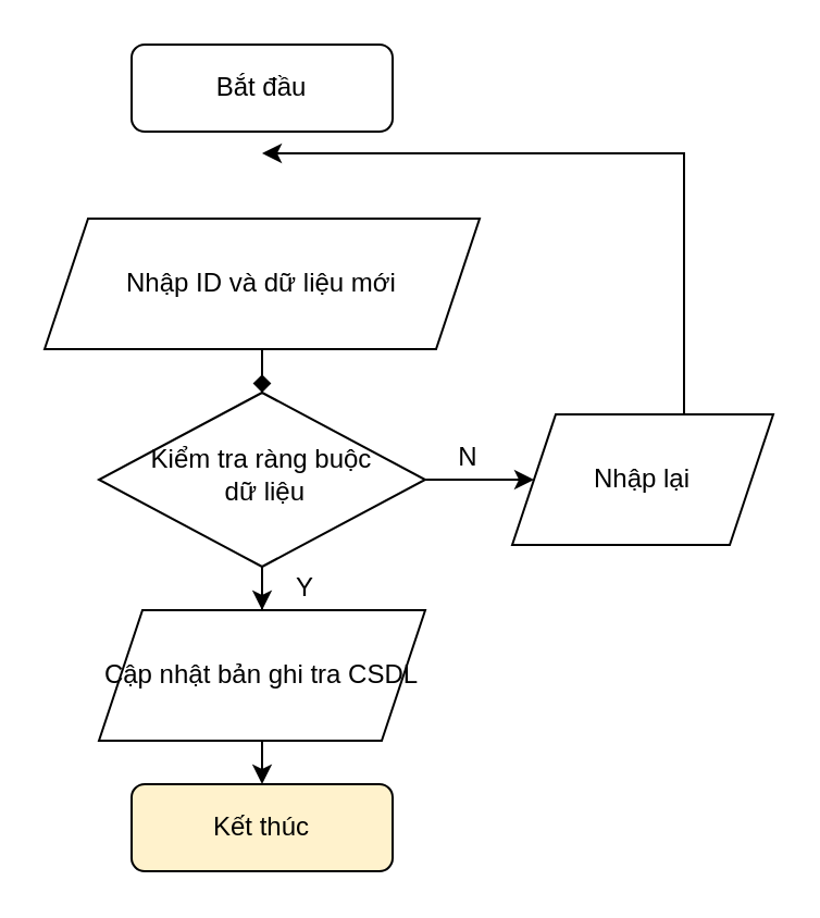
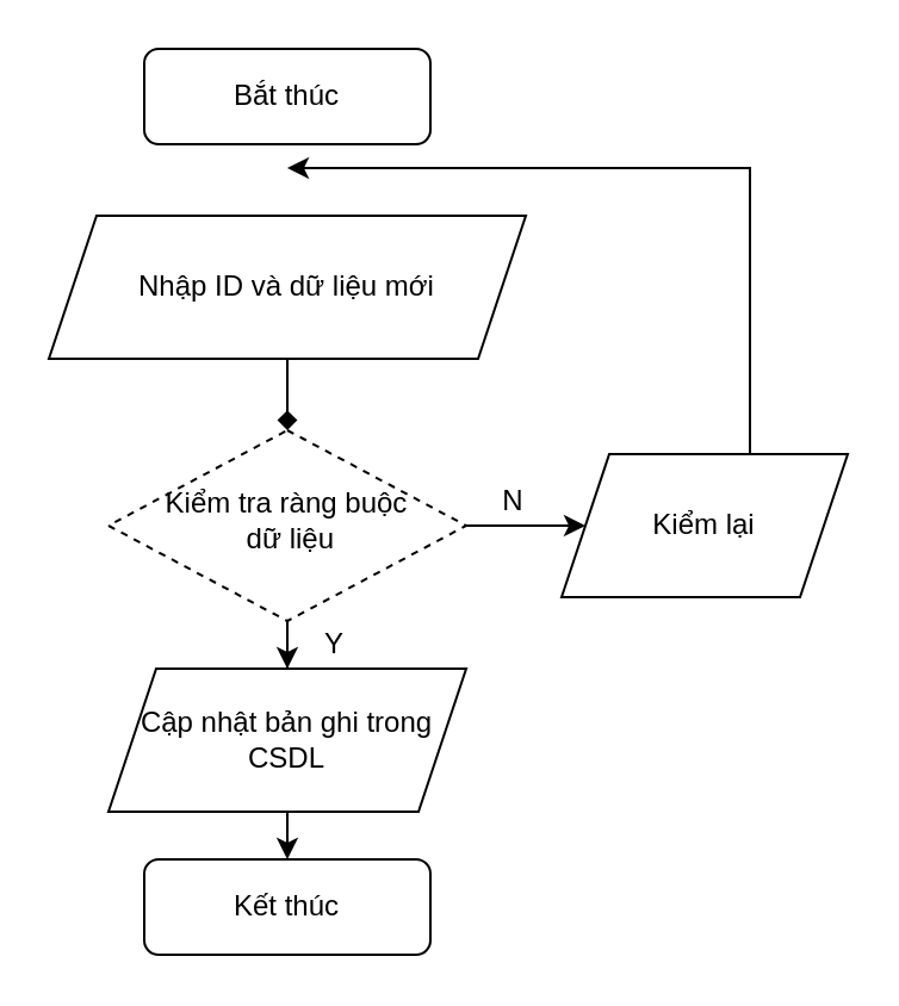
- <mxCell id="2" value="Bắt đầu" style="rounded=1;whiteSpace=wrap;html=1;fontSize=12;glass=0;strokeWidth=1;shadow=0;" parent="1" vertex="1"><mxGeometry x="60" y="20" width="120" height="40" as="geometry" /></mxCell>
+ <mxCell id="2" value="Bắt thúc" style="rounded=1;whiteSpace=wrap;html=1;fontSize=12;glass=0;strokeWidth=1;shadow=0;" parent="1" vertex="1"><mxGeometry x="60" y="20" width="120" height="40" as="geometry" /></mxCell>
- <mxCell id="8" value="Nhập ID và dữ liệu mới" style="shape=parallelogram;perimeter=parallelogramPerimeter;whiteSpace=wrap;html=1;fixedSize=1;" parent="1" vertex="1"><mxGeometry x="20" y="100" width="200" height="60" as="geometry" /></mxCell>
+ <mxCell id="8" value="Nhập ID và dữ liệu mới" style="shape=parallelogram;perimeter=parallelogramPerimeter;whiteSpace=wrap;html=1;fixedSize=1;" parent="1" vertex="1"><mxGeometry x="20" y="90" width="200" height="60" as="geometry" /></mxCell>
- <mxCell id="5" value="Kiểm tra ràng buộc&lt;br&gt;&amp;nbsp;dữ liệu" style="rhombus;whiteSpace=wrap;html=1;shadow=0;fontFamily=Helvetica;fontSize=12;align=center;strokeWidth=1;spacing=6;spacingTop=-4;" parent="1" vertex="1"><mxGeometry x="45" y="180" width="150" height="80" as="geometry" /></mxCell>
+ <mxCell id="5" value="Kiểm tra ràng buộc&lt;br&gt;&amp;nbsp;dữ liệu" style="rhombus;whiteSpace=wrap;html=1;shadow=0;fontFamily=Helvetica;fontSize=12;align=center;strokeWidth=1;spacing=6;spacingTop=-4;dashed=1;" parent="1" vertex="1"><mxGeometry x="45" y="180" width="150" height="80" as="geometry" /></mxCell>
- <mxCell id="12" value="&lt;span&gt;Nhập lại&lt;/span&gt;" style="shape=parallelogram;perimeter=parallelogramPerimeter;whiteSpace=wrap;html=1;fixedSize=1;" vertex="1" parent="1"><mxGeometry x="235" y="190" width="120" height="60" as="geometry" /></mxCell>
+ <mxCell id="12" value="&lt;span&gt;Kiểm lại&lt;/span&gt;" style="shape=parallelogram;perimeter=parallelogramPerimeter;whiteSpace=wrap;html=1;fixedSize=1;" vertex="1" parent="1"><mxGeometry x="235" y="190" width="120" height="60" as="geometry" /></mxCell>
- <mxCell id="10" value="&lt;span&gt;Cập nhật bản ghi tra CSDL&lt;/span&gt;" style="shape=parallelogram;perimeter=parallelogramPerimeter;whiteSpace=wrap;html=1;fixedSize=1;" parent="1" vertex="1"><mxGeometry x="45" y="280" width="150" height="60" as="geometry" /></mxCell>
+ <mxCell id="10" value="&lt;span&gt;Cập nhật bản ghi trong CSDL&lt;/span&gt;" style="shape=parallelogram;perimeter=parallelogramPerimeter;whiteSpace=wrap;html=1;fixedSize=1;" parent="1" vertex="1"><mxGeometry x="45" y="280" width="150" height="60" as="geometry" /></mxCell>
- <mxCell id="6" value="Kết thúc" style="rounded=1;whiteSpace=wrap;html=1;fontSize=12;glass=0;strokeWidth=1;shadow=0;fillColor=#fff2cc;" parent="1" vertex="1"><mxGeometry x="60" y="360" width="120" height="40" as="geometry" /></mxCell>
+ <mxCell id="6" value="Kết thúc" style="rounded=1;whiteSpace=wrap;html=1;fontSize=12;glass=0;strokeWidth=1;shadow=0;" parent="1" vertex="1"><mxGeometry x="60" y="360" width="120" height="40" as="geometry" /></mxCell>
